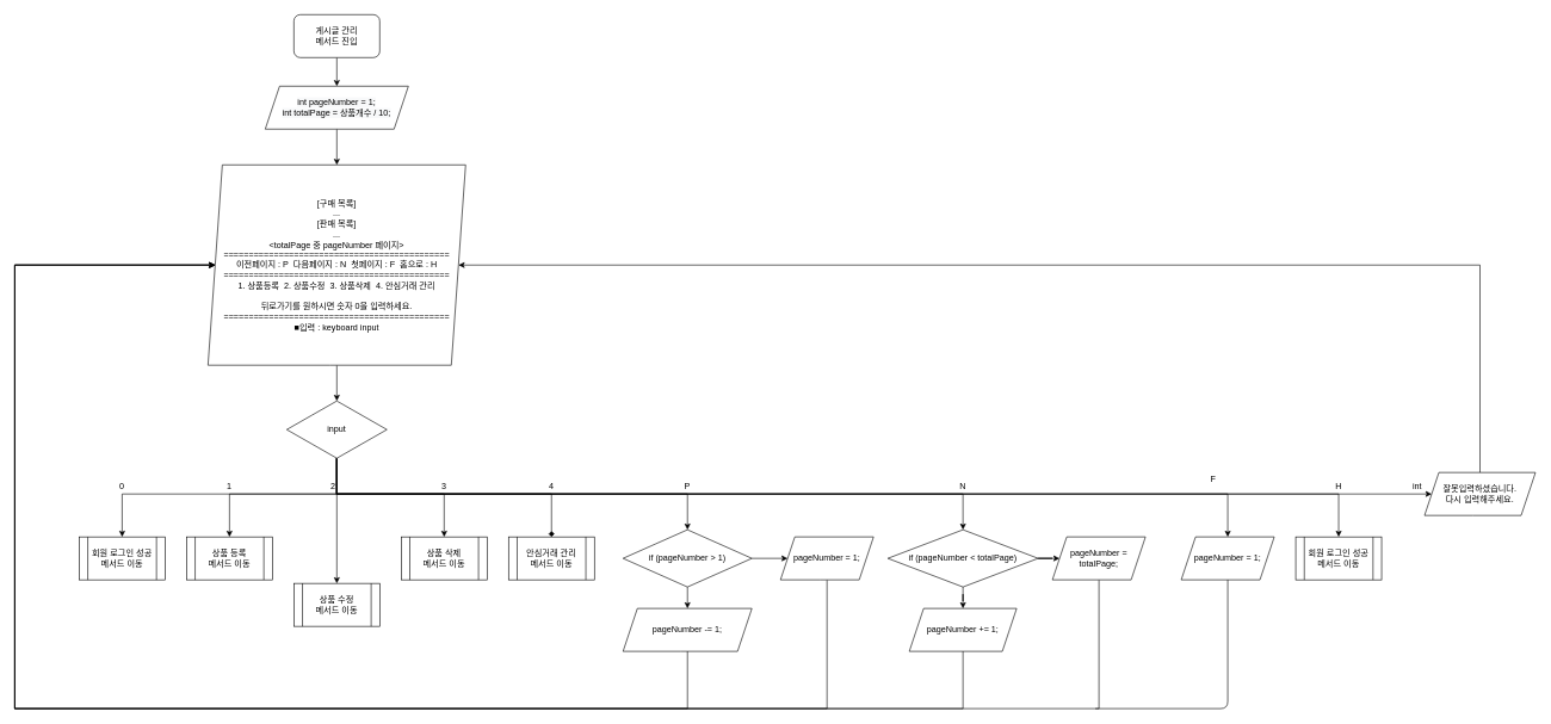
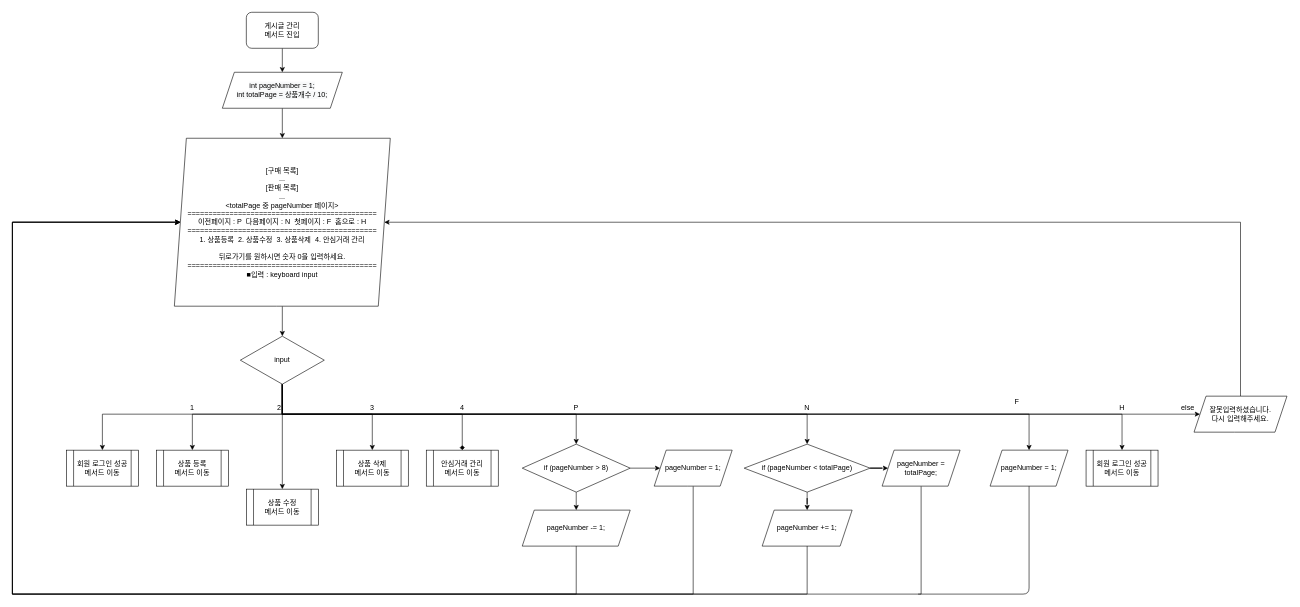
- <mxCell id="26" value="0" style="text;html=1;strokeColor=none;fillColor=none;align=center;verticalAlign=middle;whiteSpace=wrap;rounded=0;" parent="1" vertex="1"><mxGeometry x="150" y="670" width="40" height="20" as="geometry" /></mxCell>
- <mxCell id="51" value="int" style="text;html=1;strokeColor=none;fillColor=none;align=center;verticalAlign=middle;whiteSpace=wrap;rounded=0;" parent="1" vertex="1"><mxGeometry x="1960" y="670" width="40" height="20" as="geometry" /></mxCell>
+ <mxCell id="51" value="else" style="text;html=1;strokeColor=none;fillColor=none;align=center;verticalAlign=middle;whiteSpace=wrap;rounded=0;" parent="1" vertex="1"><mxGeometry x="1960" y="670" width="40" height="20" as="geometry" /></mxCell>
- <mxCell id="37" value="if (pageNumber &amp;gt; 1)" style="rhombus;whiteSpace=wrap;html=1;rounded=1;arcSize=0;" parent="34" vertex="1"><mxGeometry width="180" height="80" as="geometry" /></mxCell>
+ <mxCell id="37" value="if (pageNumber &amp;gt; 8)" style="rhombus;whiteSpace=wrap;html=1;rounded=1;arcSize=0;" parent="34" vertex="1"><mxGeometry width="180" height="80" as="geometry" /></mxCell>
